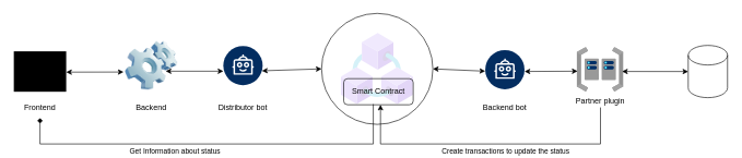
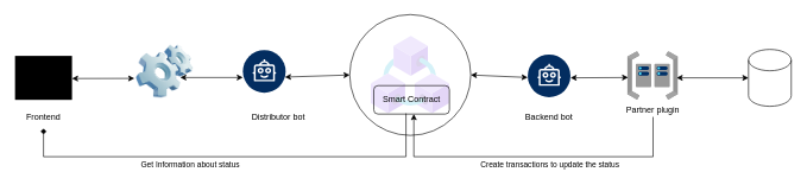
- <mxCell id="6" value="Backend" style="text;html=1;align=center;verticalAlign=middle;whiteSpace=wrap;rounded=0;" parent="1" vertex="1"><mxGeometry x="195" y="150.33" width="70" height="30" as="geometry" /></mxCell>
- <mxCell id="8" value="&lt;br&gt;Distributor bot&lt;div&gt;&lt;br&gt;&lt;/div&gt;" style="text;html=1;align=center;verticalAlign=middle;whiteSpace=wrap;rounded=0;" parent="1" vertex="1"><mxGeometry x="315" y="150.33" width="110" height="30" as="geometry" /></mxCell>
+ <mxCell id="8" value="&lt;br&gt;Distributor bot&lt;div&gt;&lt;br&gt;&lt;/div&gt;" style="text;html=1;align=center;verticalAlign=middle;whiteSpace=wrap;rounded=0;" parent="1" vertex="1"><mxGeometry x="335" y="150.33" width="110" height="30" as="geometry" /></mxCell>
